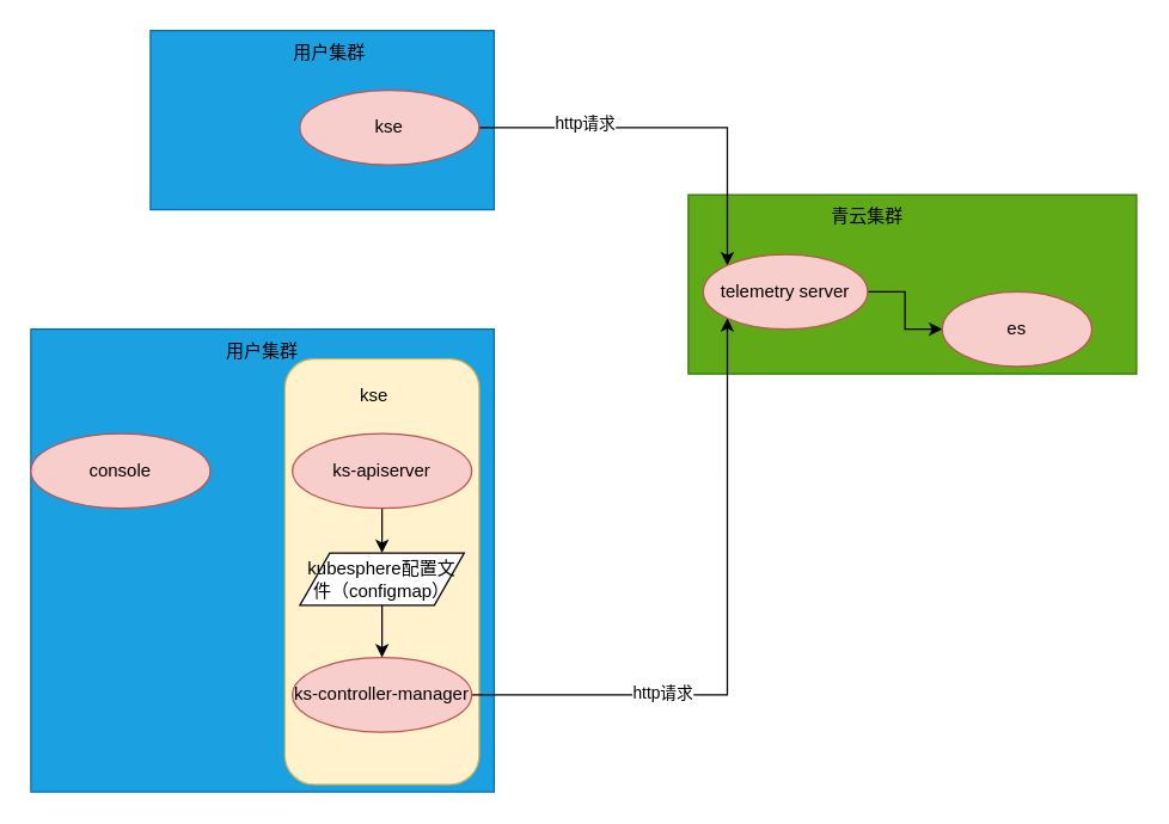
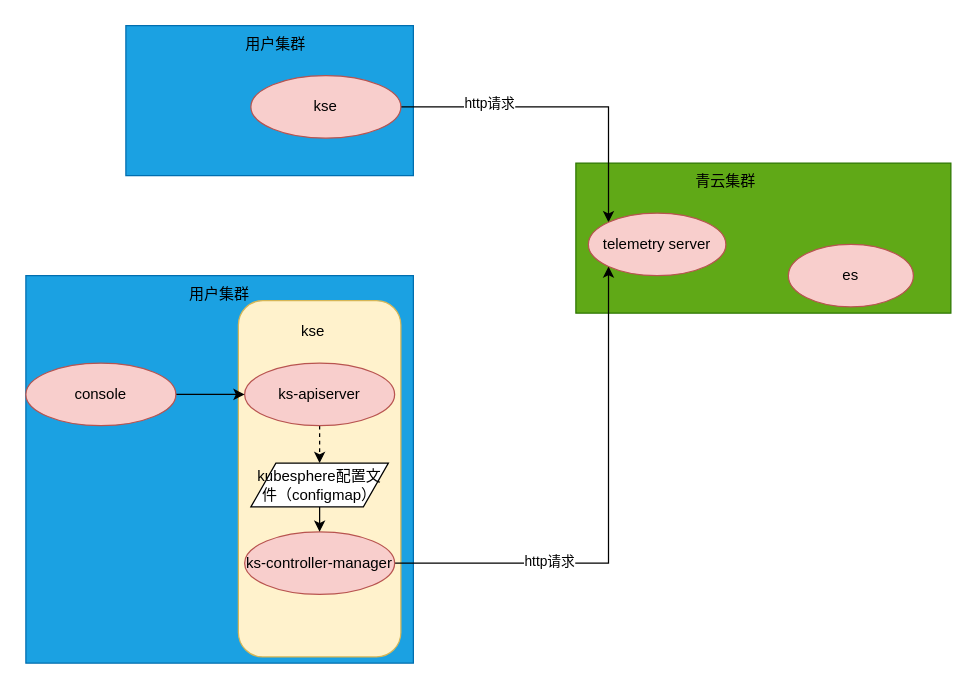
- <mxCell id="15" style="edgeStyle=orthogonalEdgeStyle;rounded=0;orthogonalLoop=1;jettySize=auto;html=1;exitX=1;exitY=0.5;exitDx=0;exitDy=0;entryX=0;entryY=0.5;entryDx=0;entryDy=0;" parent="1" source="16" target="18" edge="1"><mxGeometry relative="1" as="geometry" /></mxCell>
+ <mxCell id="19" style="edgeStyle=orthogonalEdgeStyle;rounded=0;orthogonalLoop=1;jettySize=auto;html=1;exitX=1;exitY=0.5;exitDx=0;exitDy=0;" parent="1" source="20" target="14" edge="1"><mxGeometry relative="1" as="geometry" /></mxCell>
- <mxCell id="13" style="edgeStyle=orthogonalEdgeStyle;rounded=0;orthogonalLoop=1;jettySize=auto;html=1;exitX=0.5;exitY=1;exitDx=0;exitDy=0;entryX=0.5;entryY=0;entryDx=0;entryDy=0;" parent="1" source="14" target="23" edge="1"><mxGeometry relative="1" as="geometry" /></mxCell>
+ <mxCell id="13" style="edgeStyle=orthogonalEdgeStyle;rounded=0;orthogonalLoop=1;jettySize=auto;html=1;exitX=0.5;exitY=1;exitDx=0;exitDy=0;entryX=0.5;entryY=0;entryDx=0;entryDy=0;dashed=1;" parent="1" source="14" target="23" edge="1"><mxGeometry relative="1" as="geometry" /></mxCell>
- <mxCell id="21" value="ks-controller-manager" style="ellipse;whiteSpace=wrap;html=1;fillColor=#f8cecc;strokeColor=#b85450;" parent="1" vertex="1"><mxGeometry x="195" y="440" width="120" height="50" as="geometry" /></mxCell>
+ <mxCell id="21" value="ks-controller-manager" style="ellipse;whiteSpace=wrap;html=1;fillColor=#f8cecc;strokeColor=#b85450;" parent="1" vertex="1"><mxGeometry x="195" y="425" width="120" height="50" as="geometry" /></mxCell>
